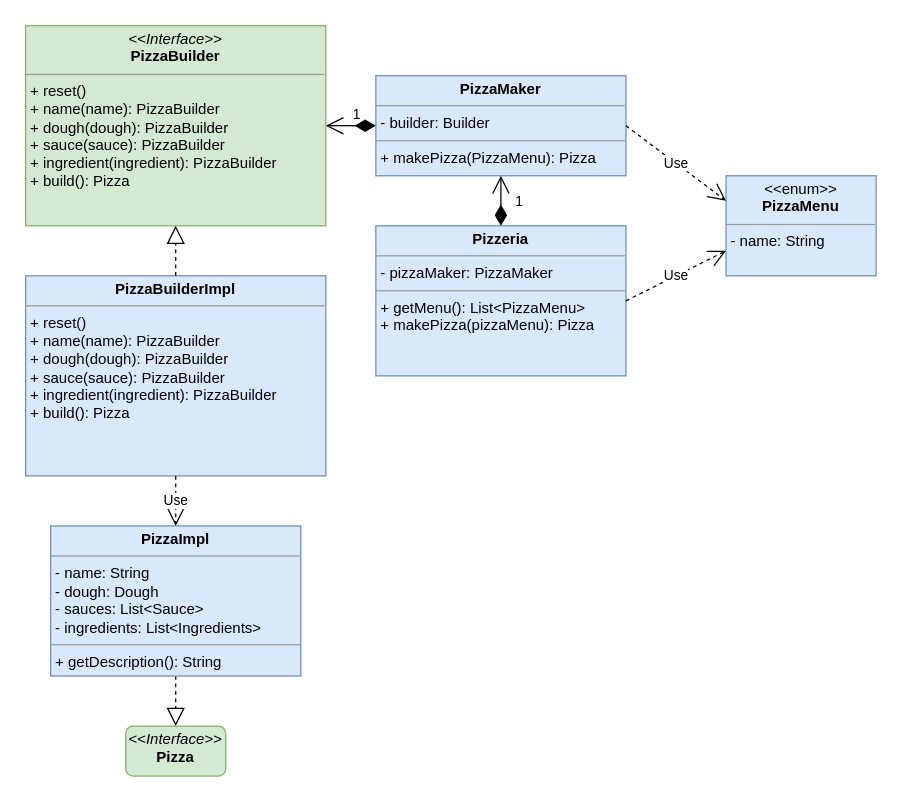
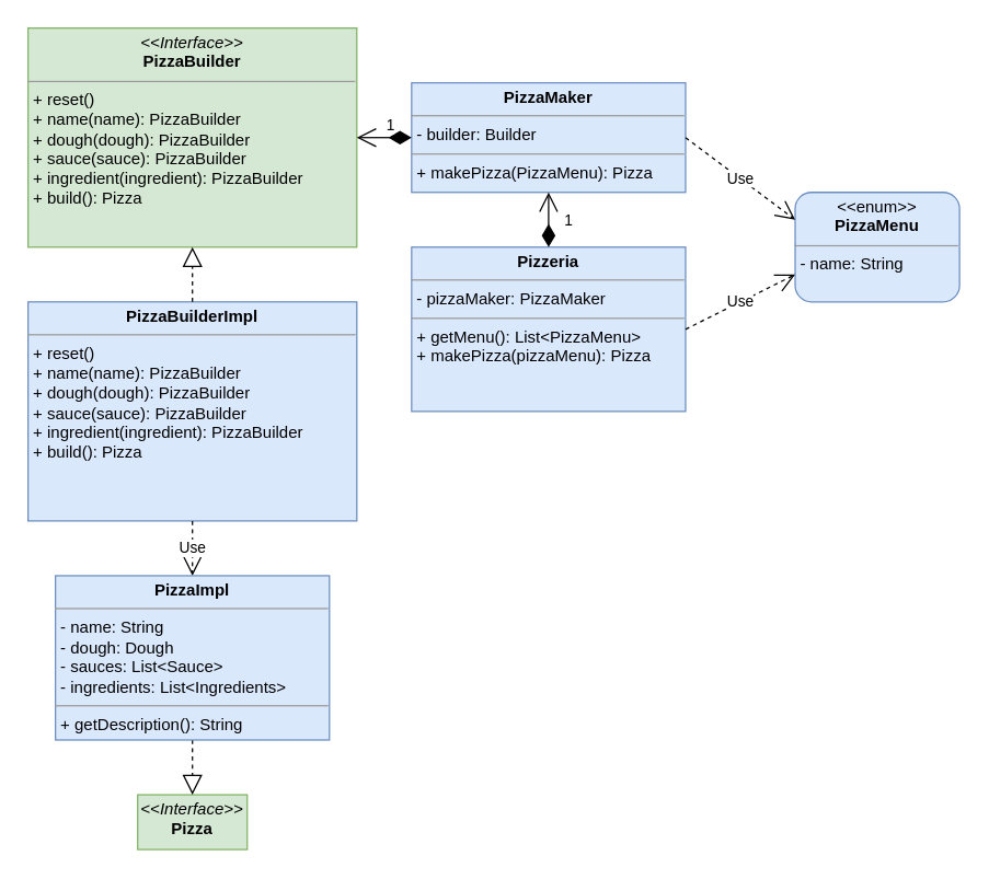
- <mxCell id="13" value="&lt;p style=&quot;margin: 0px ; margin-top: 4px ; text-align: center&quot;&gt;&amp;lt;&amp;lt;enum&amp;gt;&amp;gt;&lt;br&gt;&lt;b&gt;PizzaMenu&lt;/b&gt;&lt;/p&gt;&lt;hr size=&quot;1&quot;&gt;&lt;p style=&quot;margin: 0px ; margin-left: 4px&quot;&gt;- name: String&lt;/p&gt;&lt;p style=&quot;margin: 0px ; margin-left: 4px&quot;&gt;&lt;br&gt;&lt;/p&gt;" style="verticalAlign=top;align=left;overflow=fill;fontSize=12;fontFamily=Helvetica;html=1;fillColor=#dae8fc;strokeColor=#6c8ebf;" vertex="1" parent="1"><mxGeometry x="580" y="140" width="120" height="80" as="geometry" /></mxCell>
+ <mxCell id="13" value="&lt;p style=&quot;margin: 0px ; margin-top: 4px ; text-align: center&quot;&gt;&amp;lt;&amp;lt;enum&amp;gt;&amp;gt;&lt;br&gt;&lt;b&gt;PizzaMenu&lt;/b&gt;&lt;/p&gt;&lt;hr size=&quot;1&quot;&gt;&lt;p style=&quot;margin: 0px ; margin-left: 4px&quot;&gt;- name: String&lt;/p&gt;&lt;p style=&quot;margin: 0px ; margin-left: 4px&quot;&gt;&lt;br&gt;&lt;/p&gt;" style="verticalAlign=top;align=left;overflow=fill;fontSize=12;fontFamily=Helvetica;html=1;fillColor=#dae8fc;strokeColor=#6c8ebf;rounded=1;" vertex="1" parent="1"><mxGeometry x="580" y="140" width="120" height="80" as="geometry" /></mxCell>
- <mxCell id="5" value="&lt;p style=&quot;margin: 0px ; margin-top: 4px ; text-align: center&quot;&gt;&lt;i&gt;&amp;lt;&amp;lt;Interface&amp;gt;&amp;gt;&lt;/i&gt;&lt;br&gt;&lt;b&gt;Pizza&lt;/b&gt;&lt;/p&gt;" style="verticalAlign=top;align=left;overflow=fill;fontSize=12;fontFamily=Helvetica;html=1;fillColor=#d5e8d4;strokeColor=#82b366;rounded=1;" parent="4" vertex="1"><mxGeometry width="80" height="40" as="geometry" /></mxCell>
+ <mxCell id="5" value="&lt;p style=&quot;margin: 0px ; margin-top: 4px ; text-align: center&quot;&gt;&lt;i&gt;&amp;lt;&amp;lt;Interface&amp;gt;&amp;gt;&lt;/i&gt;&lt;br&gt;&lt;b&gt;Pizza&lt;/b&gt;&lt;/p&gt;" style="verticalAlign=top;align=left;overflow=fill;fontSize=12;fontFamily=Helvetica;html=1;fillColor=#d5e8d4;strokeColor=#82b366;" parent="4" vertex="1"><mxGeometry width="80" height="40" as="geometry" /></mxCell>
